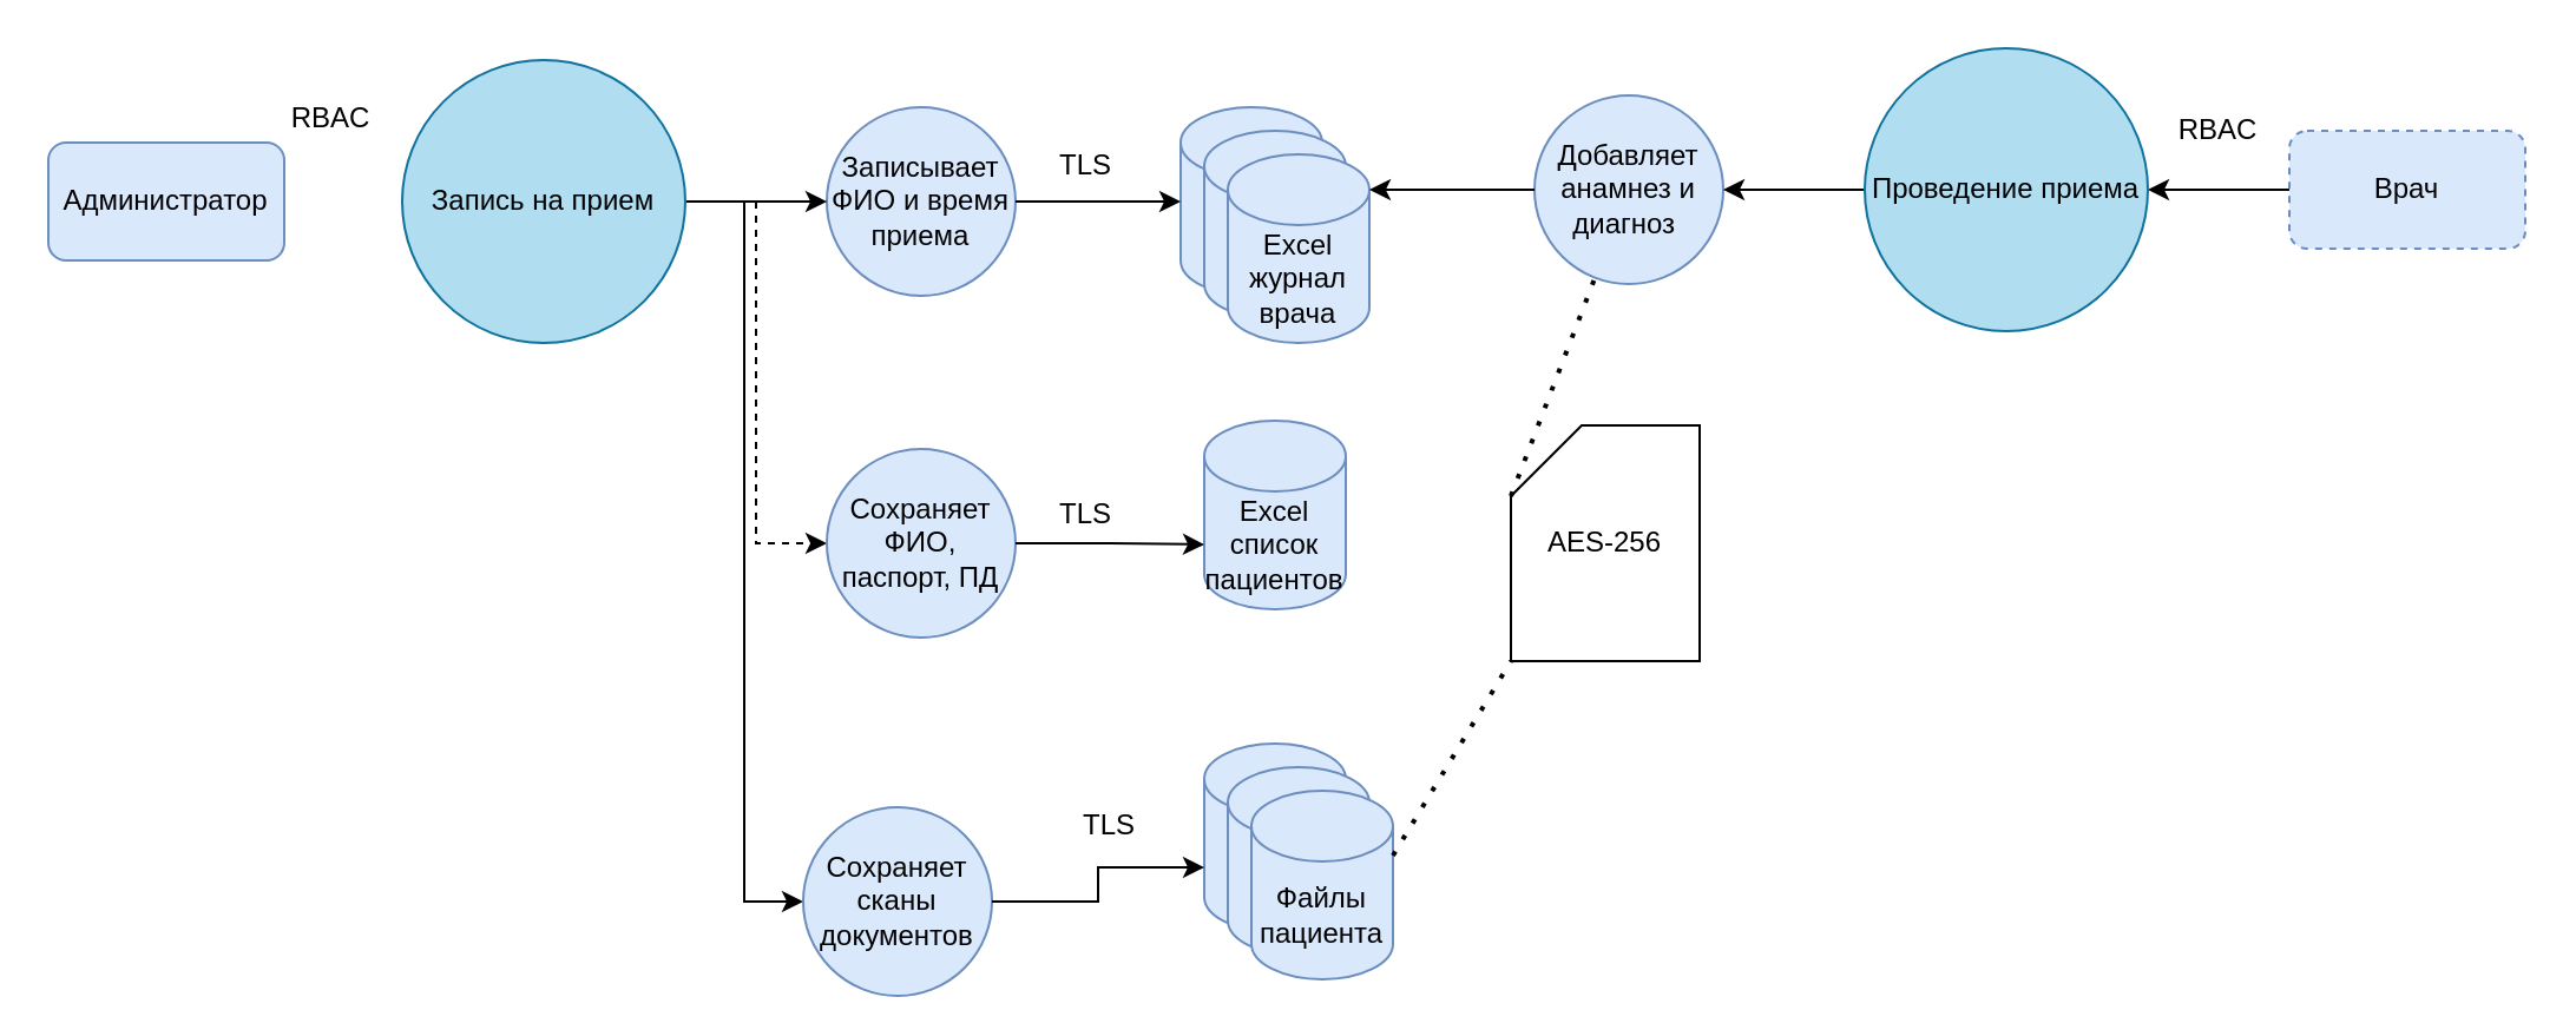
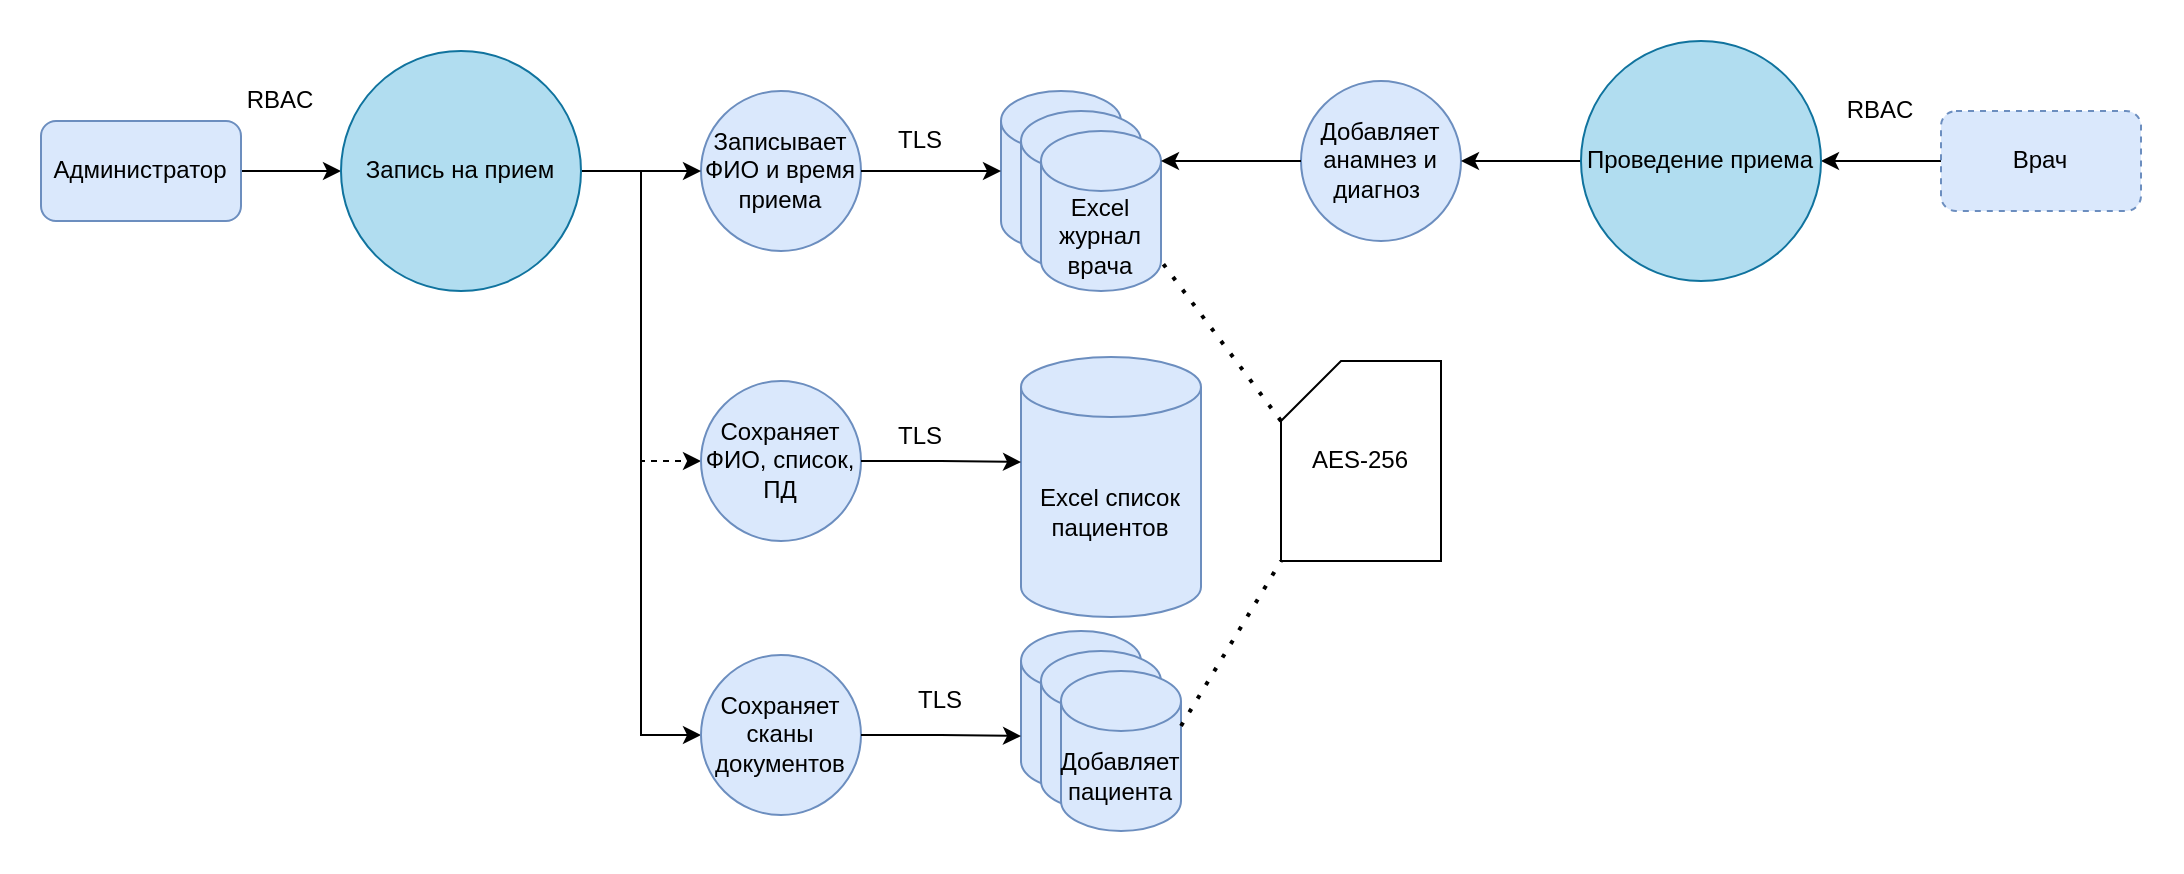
+ <mxCell id="2" style="edgeStyle=orthogonalEdgeStyle;rounded=0;orthogonalLoop=1;jettySize=auto;html=1;entryX=0;entryY=0.5;entryDx=0;entryDy=0;" parent="1" source="3" target="16" edge="1"><mxGeometry relative="1" as="geometry" /></mxCell>
- <mxCell id="33" value="" style="endArrow=none;dashed=1;html=1;dashPattern=1 3;strokeWidth=2;rounded=0;exitX=0;exitY=0;exitDx=0;exitDy=30;exitPerimeter=0;" edge="1" parent="1" source="32" target="11"><mxGeometry width="50" height="50" relative="1" as="geometry"><mxPoint x="630" y="200" as="sourcePoint" /><mxPoint x="630" y="150" as="targetPoint" /></mxGeometry></mxCell>
+ <mxCell id="33" value="" style="endArrow=none;dashed=1;html=1;dashPattern=1 3;strokeWidth=2;rounded=0;entryX=1;entryY=1;entryDx=0;entryDy=-15;entryPerimeter=0;exitX=0;exitY=0;exitDx=0;exitDy=30;exitPerimeter=0;" edge="1" parent="1" source="32" target="8"><mxGeometry width="50" height="50" relative="1" as="geometry"><mxPoint x="630" y="200" as="sourcePoint" /><mxPoint x="630" y="150" as="targetPoint" /></mxGeometry></mxCell>
- <mxCell id="20" value="Excel список пациентов" style="shape=cylinder3;whiteSpace=wrap;html=1;boundedLbl=1;backgroundOutline=1;size=15;fillColor=#dae8fc;strokeColor=#6c8ebf;" parent="1" vertex="1"><mxGeometry x="510" y="178" width="60" height="80" as="geometry" /></mxCell>
+ <mxCell id="20" value="Excel список пациентов" style="shape=cylinder3;whiteSpace=wrap;html=1;boundedLbl=1;backgroundOutline=1;size=15;fillColor=#dae8fc;strokeColor=#6c8ebf;" parent="1" vertex="1"><mxGeometry x="510" y="178" width="90" height="130" as="geometry" /></mxCell>
- <mxCell id="19" value="Сохраняет ФИО, паспорт, ПД" style="ellipse;whiteSpace=wrap;html=1;aspect=fixed;fillColor=#dae8fc;strokeColor=#6c8ebf;" parent="1" vertex="1"><mxGeometry x="350" y="190" width="80" height="80" as="geometry" /></mxCell>
+ <mxCell id="19" value="Сохраняет ФИО, список, ПД" style="ellipse;whiteSpace=wrap;html=1;aspect=fixed;fillColor=#dae8fc;strokeColor=#6c8ebf;" parent="1" vertex="1"><mxGeometry x="350" y="190" width="80" height="80" as="geometry" /></mxCell>
- <mxCell id="22" value="Сохраняет сканы документов" style="ellipse;whiteSpace=wrap;html=1;aspect=fixed;fillColor=#dae8fc;strokeColor=#6c8ebf;" parent="1" vertex="1"><mxGeometry x="340" y="342" width="80" height="80" as="geometry" /></mxCell>
+ <mxCell id="22" value="Сохраняет сканы документов" style="ellipse;whiteSpace=wrap;html=1;aspect=fixed;fillColor=#dae8fc;strokeColor=#6c8ebf;" parent="1" vertex="1"><mxGeometry x="350" y="327" width="80" height="80" as="geometry" /></mxCell>
- <mxCell id="25" value="Файлы пациента" style="shape=cylinder3;whiteSpace=wrap;html=1;boundedLbl=1;backgroundOutline=1;size=15;fillColor=#dae8fc;strokeColor=#6c8ebf;" parent="1" vertex="1"><mxGeometry x="530" y="335" width="60" height="80" as="geometry" /></mxCell>
+ <mxCell id="25" value="Добавляет пациента" style="shape=cylinder3;whiteSpace=wrap;html=1;boundedLbl=1;backgroundOutline=1;size=15;fillColor=#dae8fc;strokeColor=#6c8ebf;" parent="1" vertex="1"><mxGeometry x="530" y="335" width="60" height="80" as="geometry" /></mxCell>
